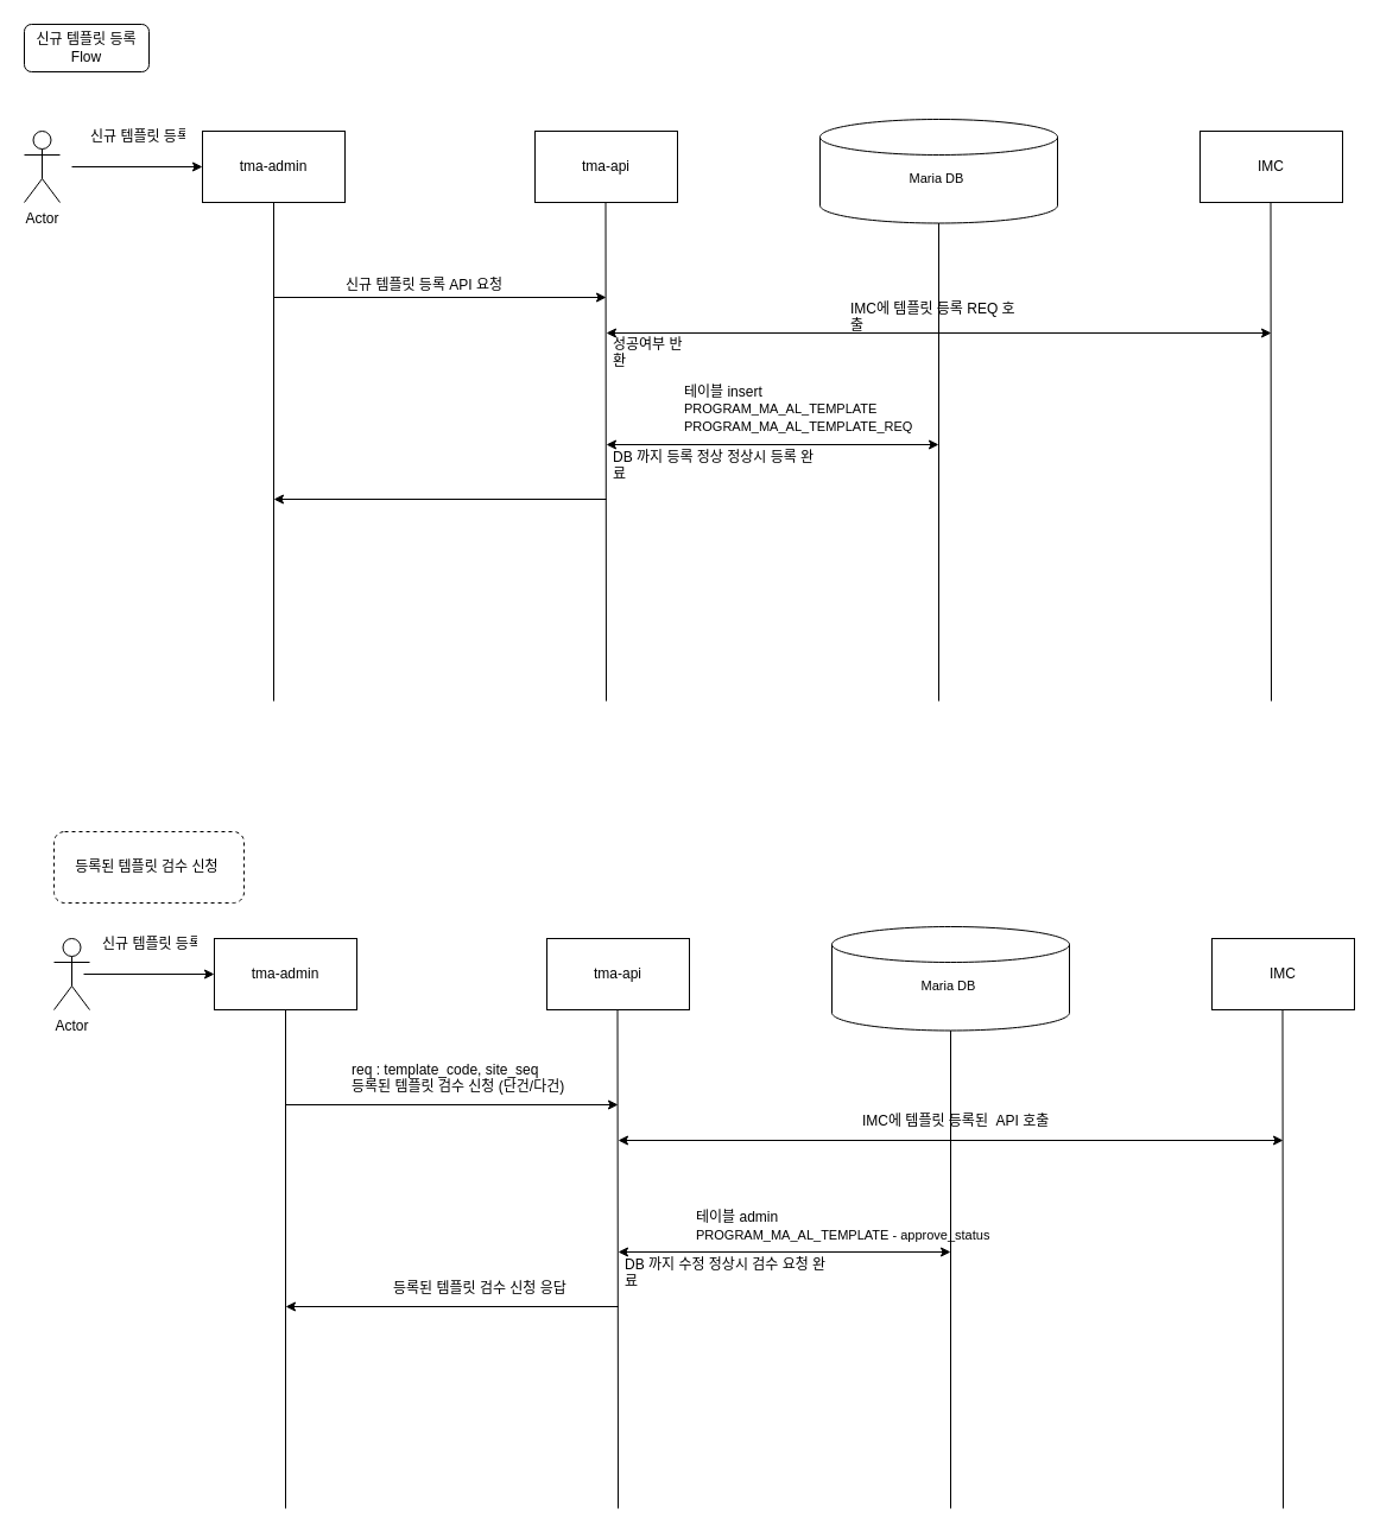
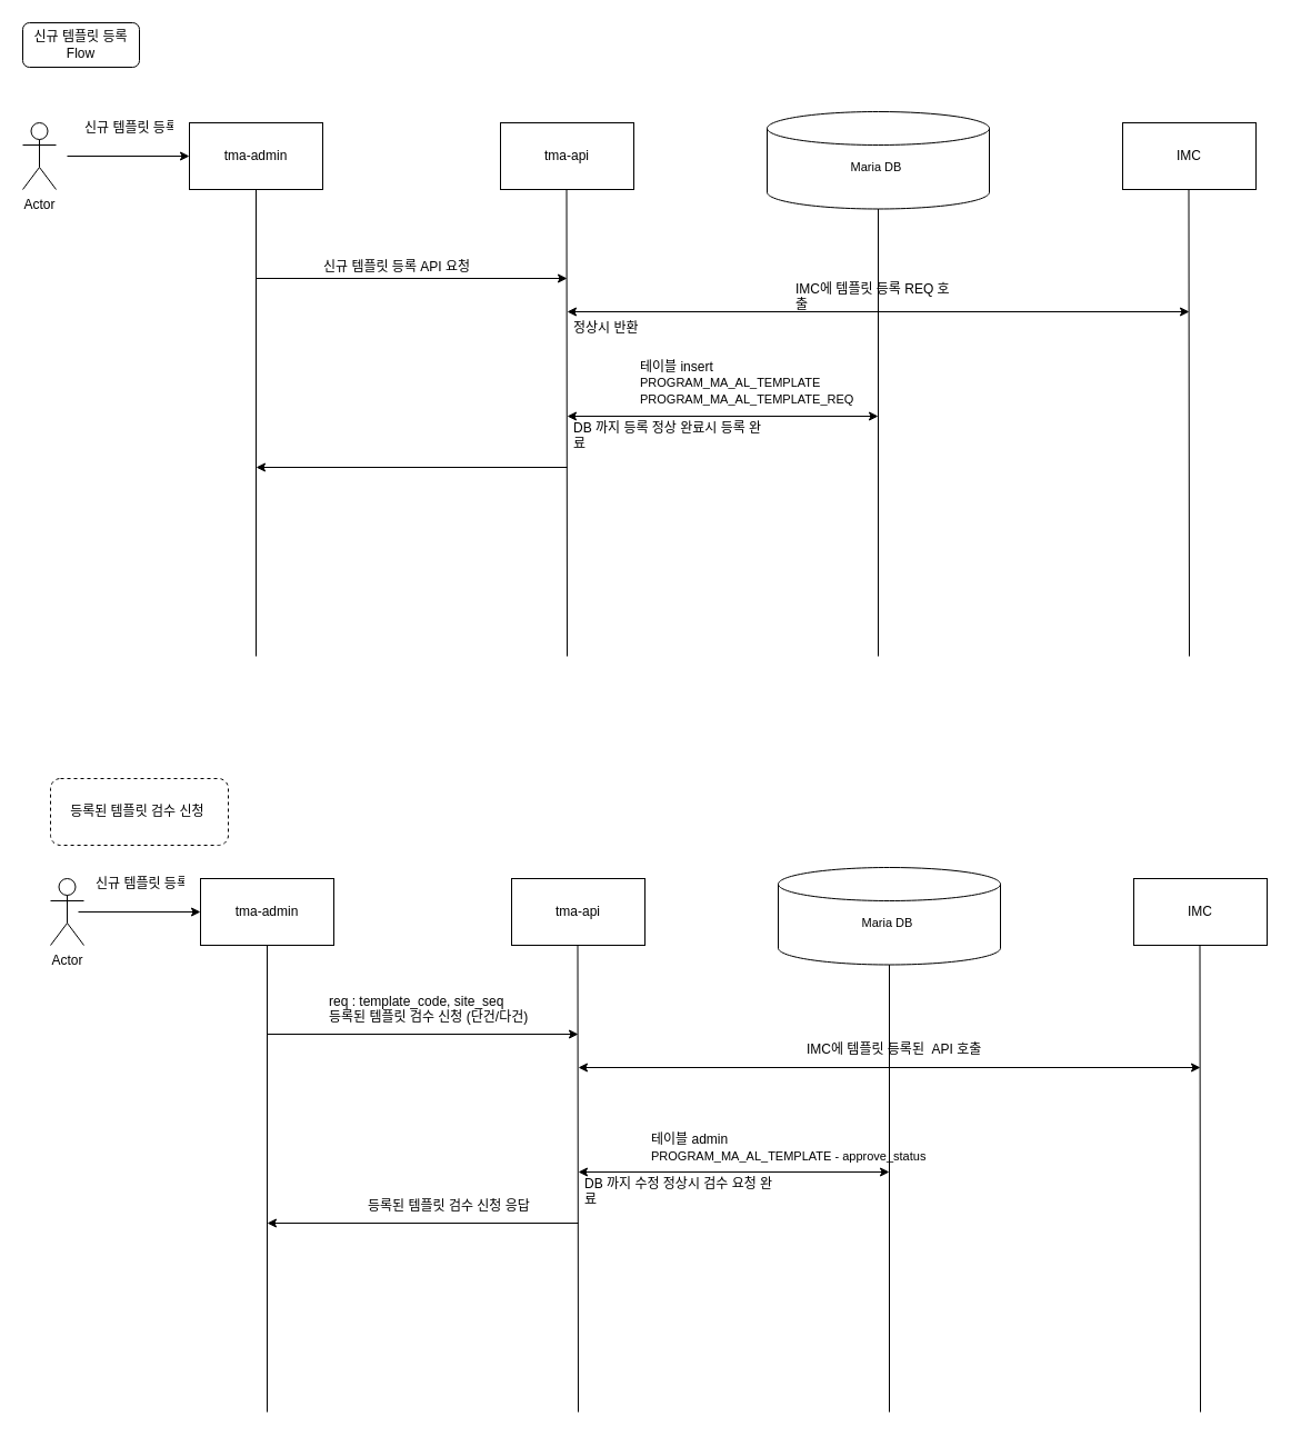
- <mxCell id="22" value="성공여부 반환&amp;nbsp;" style="text;strokeColor=none;fillColor=none;align=left;verticalAlign=middle;spacingLeft=4;spacingRight=4;overflow=hidden;points=[[0,0.5],[1,0.5]];portConstraint=eastwest;rotatable=0;whiteSpace=wrap;html=1;" vertex="1" parent="1"><mxGeometry x="510" y="280" width="80" height="30" as="geometry" /></mxCell>
+ <mxCell id="22" value="정상시 반환&amp;nbsp;" style="text;strokeColor=none;fillColor=none;align=left;verticalAlign=middle;spacingLeft=4;spacingRight=4;overflow=hidden;points=[[0,0.5],[1,0.5]];portConstraint=eastwest;rotatable=0;whiteSpace=wrap;html=1;" vertex="1" parent="1"><mxGeometry x="510" y="280" width="80" height="30" as="geometry" /></mxCell>
- <mxCell id="23" value="DB 까지 등록 정상 정상시 등록 완료&amp;nbsp;" style="text;strokeColor=none;fillColor=none;align=left;verticalAlign=middle;spacingLeft=4;spacingRight=4;overflow=hidden;points=[[0,0.5],[1,0.5]];portConstraint=eastwest;rotatable=0;whiteSpace=wrap;html=1;" vertex="1" parent="1"><mxGeometry x="510" y="375" width="190" height="30" as="geometry" /></mxCell>
+ <mxCell id="23" value="DB 까지 등록 정상 완료시 등록 완료&amp;nbsp;" style="text;strokeColor=none;fillColor=none;align=left;verticalAlign=middle;spacingLeft=4;spacingRight=4;overflow=hidden;points=[[0,0.5],[1,0.5]];portConstraint=eastwest;rotatable=0;whiteSpace=wrap;html=1;" vertex="1" parent="1"><mxGeometry x="510" y="375" width="190" height="30" as="geometry" /></mxCell>
